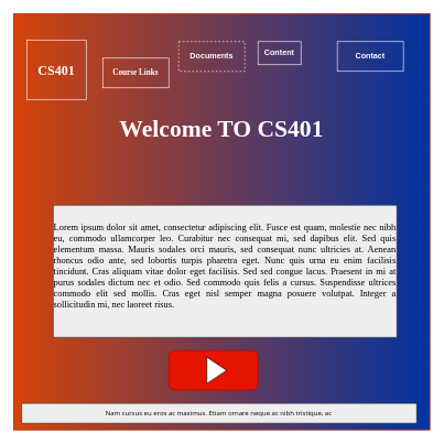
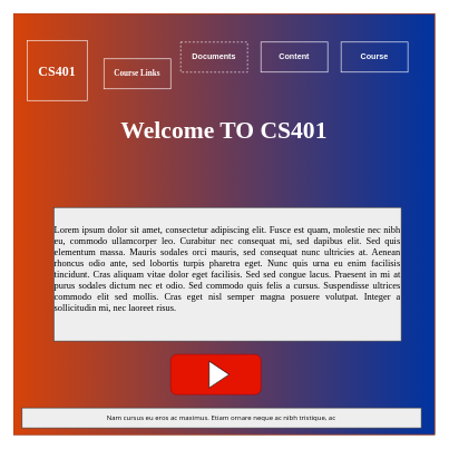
- <mxCell id="8" value="&lt;b&gt;&lt;font color=&quot;#ffffff&quot;&gt;Content&lt;/font&gt;&lt;/b&gt;" style="rounded=0;whiteSpace=wrap;html=1;strokeColor=#FFFFFF;fillColor=none;" parent="1" vertex="1"><mxGeometry x="390" y="62.5" width="65" height="35" as="geometry" /></mxCell>
+ <mxCell id="8" value="&lt;b&gt;&lt;font color=&quot;#ffffff&quot;&gt;Content&lt;/font&gt;&lt;/b&gt;" style="rounded=0;whiteSpace=wrap;html=1;strokeColor=#FFFFFF;fillColor=none;" parent="1" vertex="1"><mxGeometry x="390" y="62.5" width="100" height="45" as="geometry" /></mxCell>
- <mxCell id="9" value="&lt;b&gt;&lt;font color=&quot;#ffffff&quot;&gt;Contact&lt;/font&gt;&lt;/b&gt;" style="rounded=0;whiteSpace=wrap;html=1;strokeColor=#FFFFFF;fillColor=none;" parent="1" vertex="1"><mxGeometry x="510" y="62.5" width="100" height="45" as="geometry" /></mxCell>
+ <mxCell id="9" value="&lt;b&gt;&lt;font color=&quot;#ffffff&quot;&gt;Course&lt;/font&gt;&lt;/b&gt;" style="rounded=0;whiteSpace=wrap;html=1;strokeColor=#FFFFFF;fillColor=none;" parent="1" vertex="1"><mxGeometry x="510" y="62.5" width="100" height="45" as="geometry" /></mxCell>
